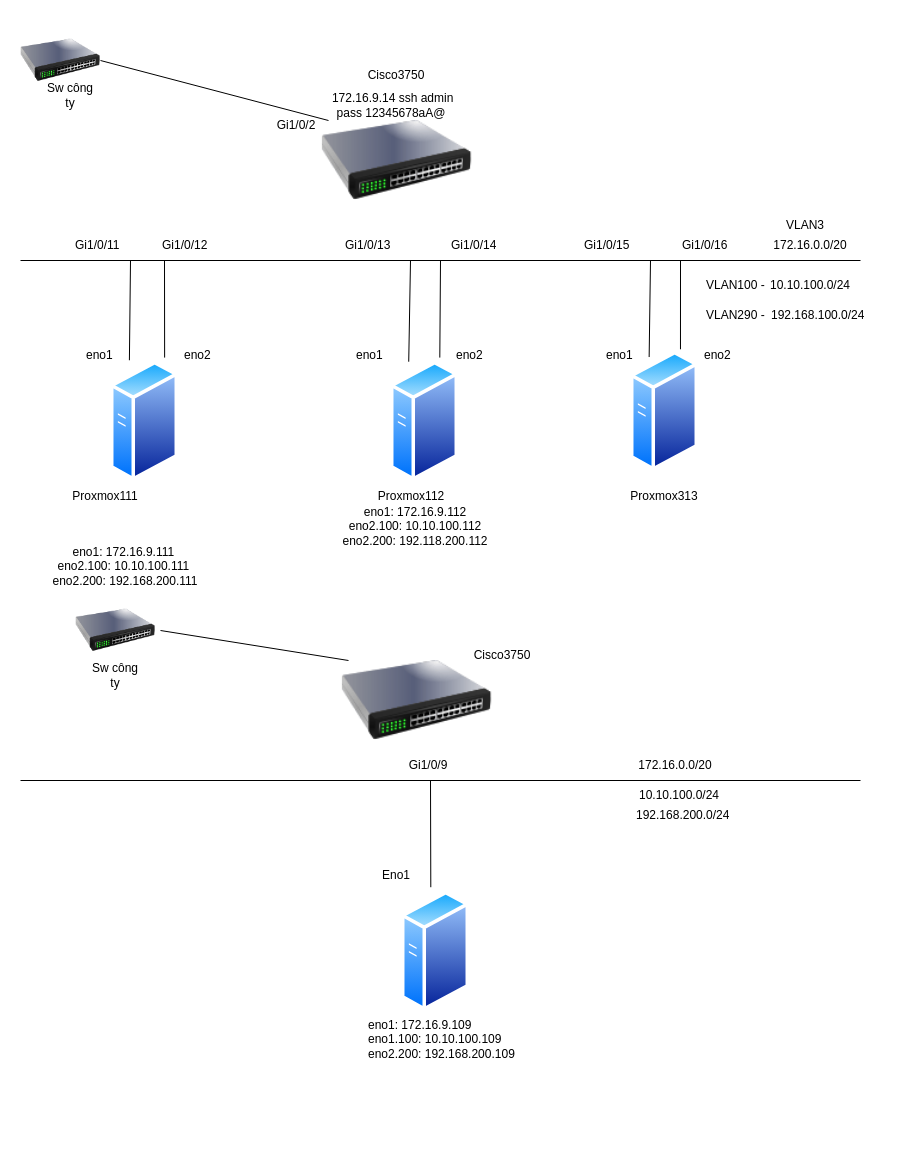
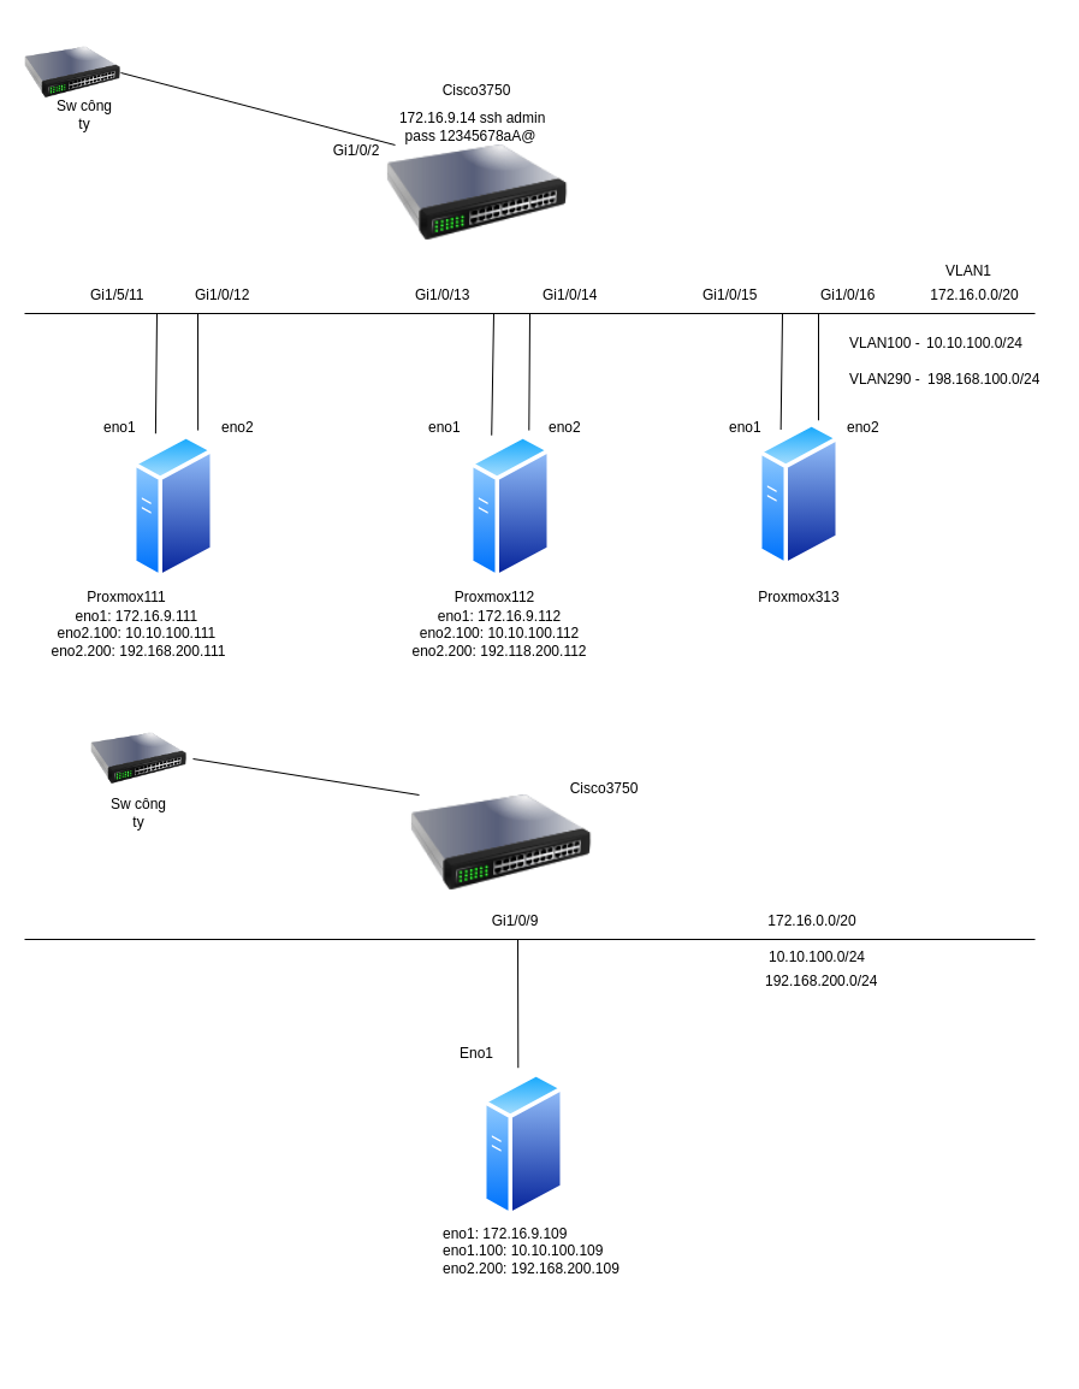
- <mxCell id="29" value="VLAN3" style="text;strokeColor=none;fillColor=none;align=left;verticalAlign=middle;spacingLeft=4;spacingRight=4;overflow=hidden;points=[[0,0.5],[1,0.5]];portConstraint=eastwest;rotatable=0;whiteSpace=wrap;html=1;" vertex="1" parent="1"><mxGeometry x="780" y="210" width="80" height="30" as="geometry" /></mxCell>
+ <mxCell id="29" value="VLAN1" style="text;strokeColor=none;fillColor=none;align=left;verticalAlign=middle;spacingLeft=4;spacingRight=4;overflow=hidden;points=[[0,0.5],[1,0.5]];portConstraint=eastwest;rotatable=0;whiteSpace=wrap;html=1;" vertex="1" parent="1"><mxGeometry x="780" y="210" width="80" height="30" as="geometry" /></mxCell>
- <mxCell id="19" value="Gi1/0/11" style="text;strokeColor=none;fillColor=none;align=left;verticalAlign=middle;spacingLeft=4;spacingRight=4;overflow=hidden;points=[[0,0.5],[1,0.5]];portConstraint=eastwest;rotatable=0;whiteSpace=wrap;html=1;" vertex="1" parent="1"><mxGeometry x="69" y="230" width="62" height="30" as="geometry" /></mxCell>
+ <mxCell id="19" value="Gi1/5/11" style="text;strokeColor=none;fillColor=none;align=left;verticalAlign=middle;spacingLeft=4;spacingRight=4;overflow=hidden;points=[[0,0.5],[1,0.5]];portConstraint=eastwest;rotatable=0;whiteSpace=wrap;html=1;" vertex="1" parent="1"><mxGeometry x="69" y="230" width="62" height="30" as="geometry" /></mxCell>
- <mxCell id="28" value="192.168.100.0/24" style="text;strokeColor=none;fillColor=none;align=left;verticalAlign=middle;spacingLeft=4;spacingRight=4;overflow=hidden;points=[[0,0.5],[1,0.5]];portConstraint=eastwest;rotatable=0;whiteSpace=wrap;html=1;" vertex="1" parent="1"><mxGeometry x="765" y="300" width="110" height="30" as="geometry" /></mxCell>
+ <mxCell id="28" value="198.168.100.0/24" style="text;strokeColor=none;fillColor=none;align=left;verticalAlign=middle;spacingLeft=4;spacingRight=4;overflow=hidden;points=[[0,0.5],[1,0.5]];portConstraint=eastwest;rotatable=0;whiteSpace=wrap;html=1;" vertex="1" parent="1"><mxGeometry x="765" y="300" width="110" height="30" as="geometry" /></mxCell>
- <mxCell id="35" value="eno1: 172.16.9.111&amp;nbsp; eno2.100: 10.10.100.111&amp;nbsp; eno2.200: 192.168.200.111" style="text;html=1;align=center;verticalAlign=middle;whiteSpace=wrap;rounded=0;" vertex="1" parent="1"><mxGeometry x="50" y="551.43" width="150" height="30" as="geometry" /></mxCell>
+ <mxCell id="35" value="eno1: 172.16.9.111&amp;nbsp; eno2.100: 10.10.100.111&amp;nbsp; eno2.200: 192.168.200.111" style="text;html=1;align=center;verticalAlign=middle;whiteSpace=wrap;rounded=0;" vertex="1" parent="1"><mxGeometry x="40" y="511.43" width="150" height="30" as="geometry" /></mxCell>
